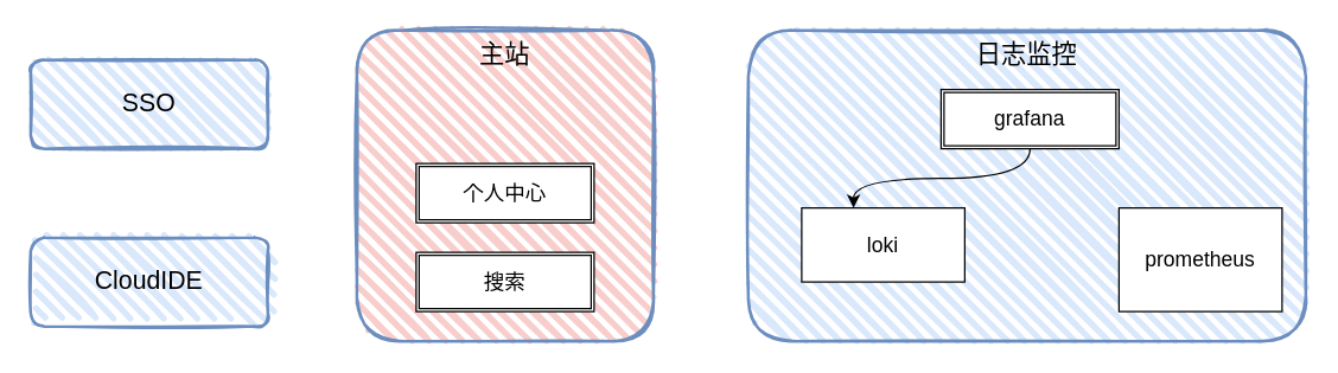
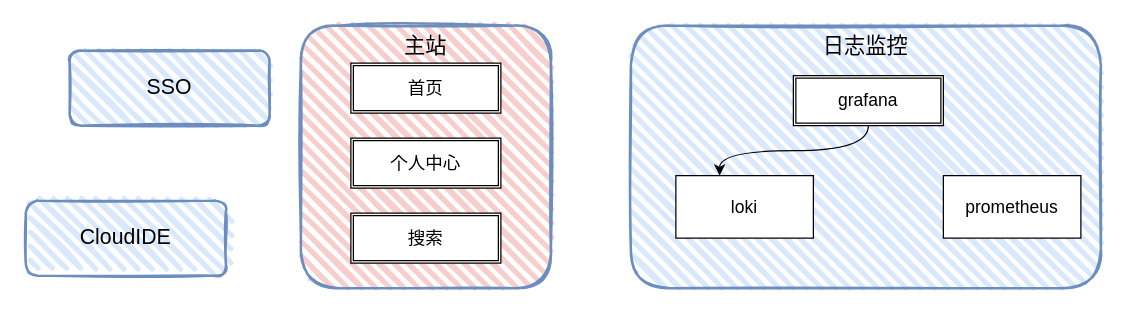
- <mxCell id="10" value="&lt;font style=&quot;font-size: 17px;&quot;&gt;SSO&lt;/font&gt;" style="rounded=1;whiteSpace=wrap;html=1;strokeWidth=2;fillWeight=4;hachureGap=8;hachureAngle=45;fillColor=#dae8fc;sketch=1;strokeColor=#6c8ebf;verticalAlign=middle;" vertex="1" parent="1"><mxGeometry x="20" y="40" width="160" height="60" as="geometry" /></mxCell>
+ <mxCell id="10" value="&lt;font style=&quot;font-size: 17px;&quot;&gt;SSO&lt;/font&gt;" style="rounded=1;whiteSpace=wrap;html=1;strokeWidth=2;fillWeight=4;hachureGap=8;hachureAngle=45;fillColor=#dae8fc;sketch=1;strokeColor=#6c8ebf;verticalAlign=middle;" vertex="1" parent="1"><mxGeometry x="55" y="40" width="160" height="60" as="geometry" /></mxCell>
+ <mxCell id="8" value="&lt;span style=&quot;font-size: 14px;&quot;&gt;首页&lt;/span&gt;" style="shape=ext;double=1;rounded=0;whiteSpace=wrap;html=1;" vertex="1" parent="1"><mxGeometry x="280" y="50" width="120" height="40" as="geometry" /></mxCell>
- <mxCell id="7" value="&lt;font style=&quot;font-size: 14px;&quot;&gt;prometheus&lt;/font&gt;" style="whiteSpace=wrap;html=1;rounded=0;" vertex="1" parent="1"><mxGeometry x="754" y="140" width="110" height="70" as="geometry" /></mxCell>
+ <mxCell id="7" value="&lt;font style=&quot;font-size: 14px;&quot;&gt;prometheus&lt;/font&gt;" style="whiteSpace=wrap;html=1;rounded=0;" vertex="1" parent="1"><mxGeometry x="754" y="140" width="110" height="50" as="geometry" /></mxCell>
